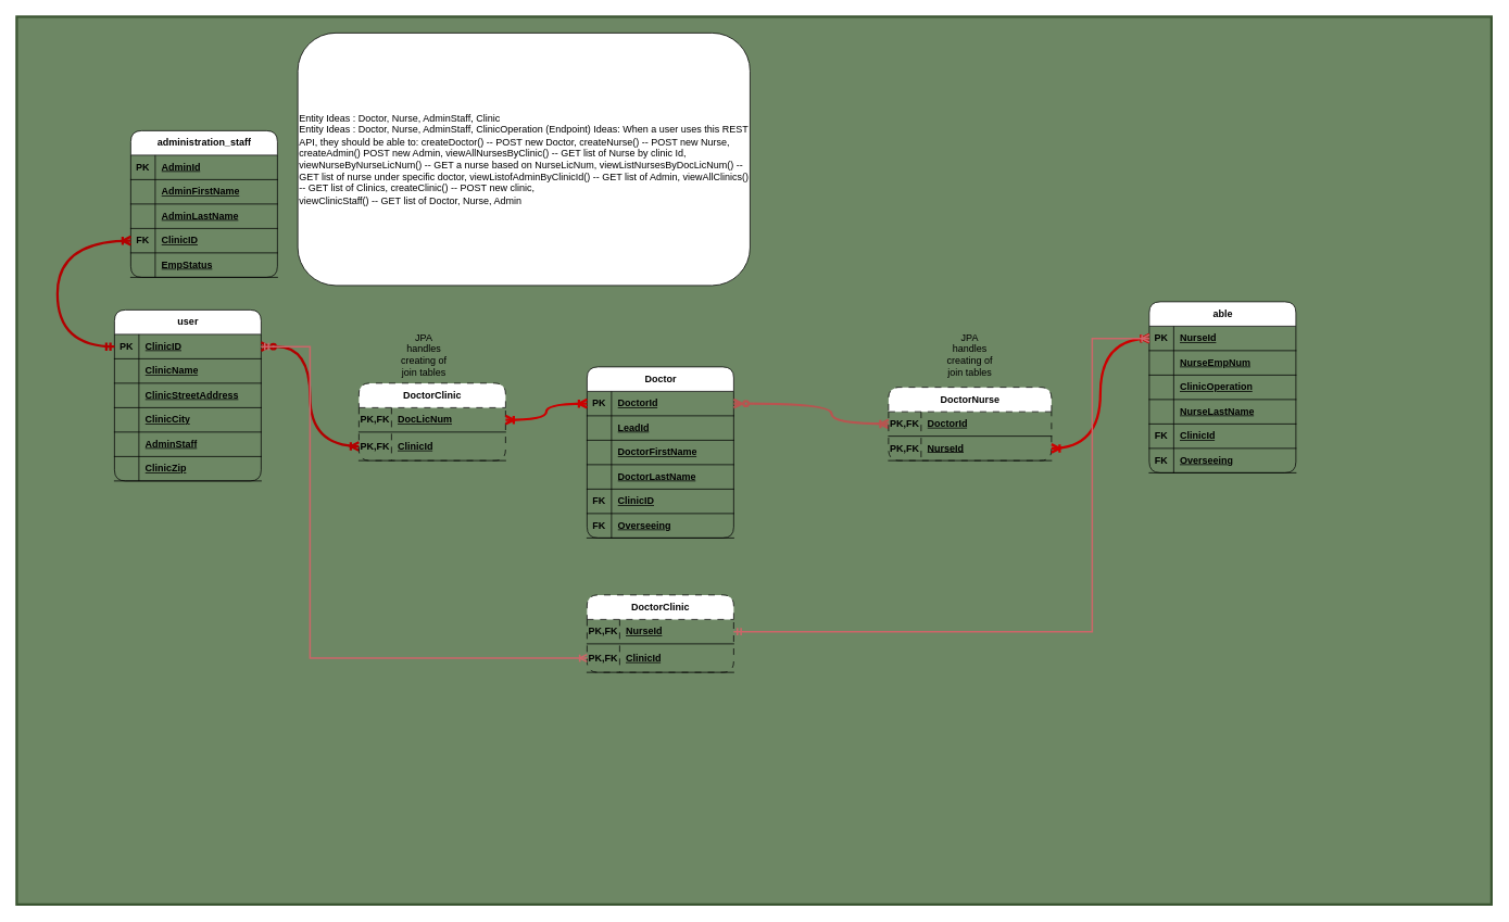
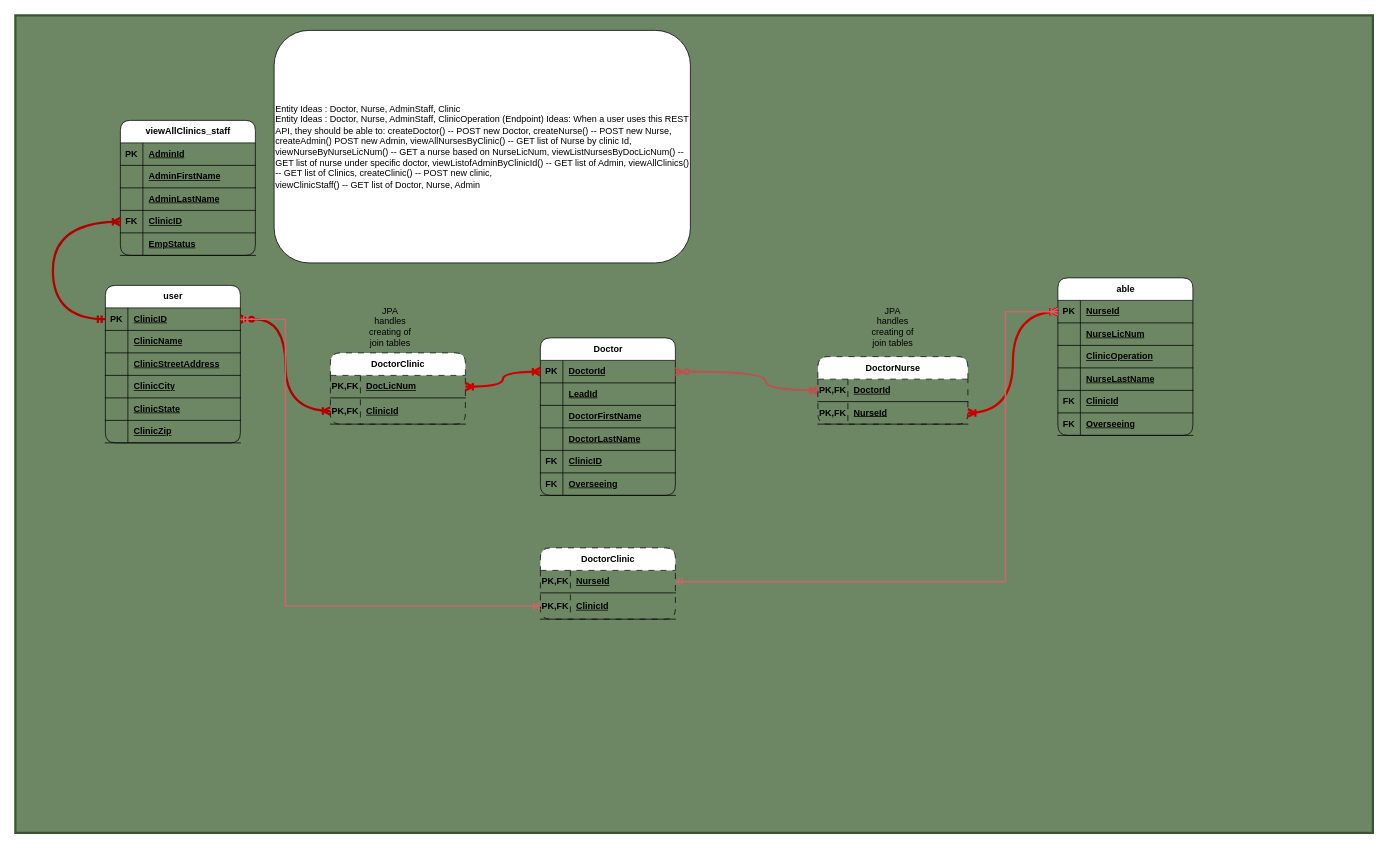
- <mxCell id="60" value="administration_staff" style="shape=table;startSize=30;container=1;collapsible=1;childLayout=tableLayout;fixedRows=1;rowLines=0;fontStyle=1;align=center;resizeLast=1;html=1;strokeColor=#080808;rounded=1;" parent="1" vertex="1"><mxGeometry x="160" y="160" width="180" height="180" as="geometry" /></mxCell>
+ <mxCell id="60" value="viewAllClinics_staff" style="shape=table;startSize=30;container=1;collapsible=1;childLayout=tableLayout;fixedRows=1;rowLines=0;fontStyle=1;align=center;resizeLast=1;html=1;strokeColor=#080808;rounded=1;" parent="1" vertex="1"><mxGeometry x="160" y="160" width="180" height="180" as="geometry" /></mxCell>
- <mxCell id="47" value="NurseEmpNum" style="shape=partialRectangle;connectable=0;fillColor=none;top=0;left=0;bottom=0;right=0;align=left;spacingLeft=6;fontStyle=5;overflow=hidden;whiteSpace=wrap;html=1;" parent="45" vertex="1"><mxGeometry x="30" width="150" height="30" as="geometry"><mxRectangle width="150" height="30" as="alternateBounds" /></mxGeometry></mxCell>
+ <mxCell id="47" value="NurseLicNum" style="shape=partialRectangle;connectable=0;fillColor=none;top=0;left=0;bottom=0;right=0;align=left;spacingLeft=6;fontStyle=5;overflow=hidden;whiteSpace=wrap;html=1;" parent="45" vertex="1"><mxGeometry x="30" width="150" height="30" as="geometry"><mxRectangle width="150" height="30" as="alternateBounds" /></mxGeometry></mxCell>
- <mxCell id="18" value="AdminStaff" style="shape=partialRectangle;connectable=0;fillColor=none;top=0;left=0;bottom=0;right=0;align=left;spacingLeft=6;fontStyle=5;overflow=hidden;whiteSpace=wrap;html=1;" parent="16" vertex="1"><mxGeometry x="30" width="150" height="30" as="geometry"><mxRectangle width="150" height="30" as="alternateBounds" /></mxGeometry></mxCell>
+ <mxCell id="18" value="ClinicState" style="shape=partialRectangle;connectable=0;fillColor=none;top=0;left=0;bottom=0;right=0;align=left;spacingLeft=6;fontStyle=5;overflow=hidden;whiteSpace=wrap;html=1;" parent="16" vertex="1"><mxGeometry x="30" width="150" height="30" as="geometry"><mxRectangle width="150" height="30" as="alternateBounds" /></mxGeometry></mxCell>
